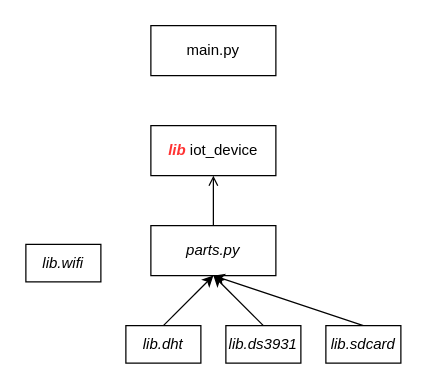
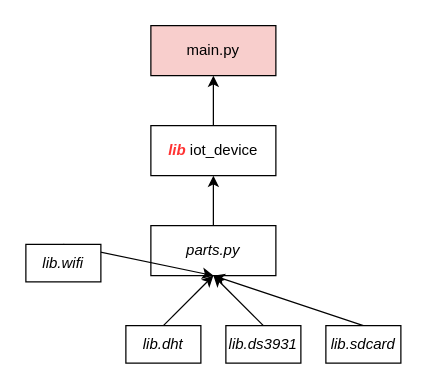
- <mxCell id="2" value="main.py" style="rounded=0;whiteSpace=wrap;html=1;" vertex="1" parent="1"><mxGeometry x="120" y="20" width="100" height="40" as="geometry" /></mxCell>
+ <mxCell id="2" value="main.py" style="rounded=0;whiteSpace=wrap;html=1;fillColor=#f8cecc;" vertex="1" parent="1"><mxGeometry x="120" y="20" width="100" height="40" as="geometry" /></mxCell>
+ <mxCell id="3" style="edgeStyle=orthogonalEdgeStyle;rounded=0;orthogonalLoop=1;jettySize=auto;html=1;exitX=0.5;exitY=0;exitDx=0;exitDy=0;entryX=0.5;entryY=1;entryDx=0;entryDy=0;" edge="1" parent="1" source="4" target="2"><mxGeometry relative="1" as="geometry" /></mxCell>
- <mxCell id="5" style="edgeStyle=orthogonalEdgeStyle;rounded=0;orthogonalLoop=1;jettySize=auto;html=1;exitX=0.5;exitY=0;exitDx=0;exitDy=0;entryX=0.5;entryY=1;entryDx=0;entryDy=0;endArrow=open;" edge="1" parent="1" source="6" target="4"><mxGeometry relative="1" as="geometry" /></mxCell>
+ <mxCell id="5" style="edgeStyle=orthogonalEdgeStyle;rounded=0;orthogonalLoop=1;jettySize=auto;html=1;exitX=0.5;exitY=0;exitDx=0;exitDy=0;entryX=0.5;entryY=1;entryDx=0;entryDy=0;" edge="1" parent="1" source="6" target="4"><mxGeometry relative="1" as="geometry" /></mxCell>
+ <mxCell id="9" style="rounded=0;orthogonalLoop=1;jettySize=auto;html=1;exitX=0.5;exitY=0;exitDx=0;exitDy=0;entryX=0.5;entryY=1;entryDx=0;entryDy=0;" edge="1" parent="1" source="10" target="6"><mxGeometry relative="1" as="geometry" /></mxCell>
